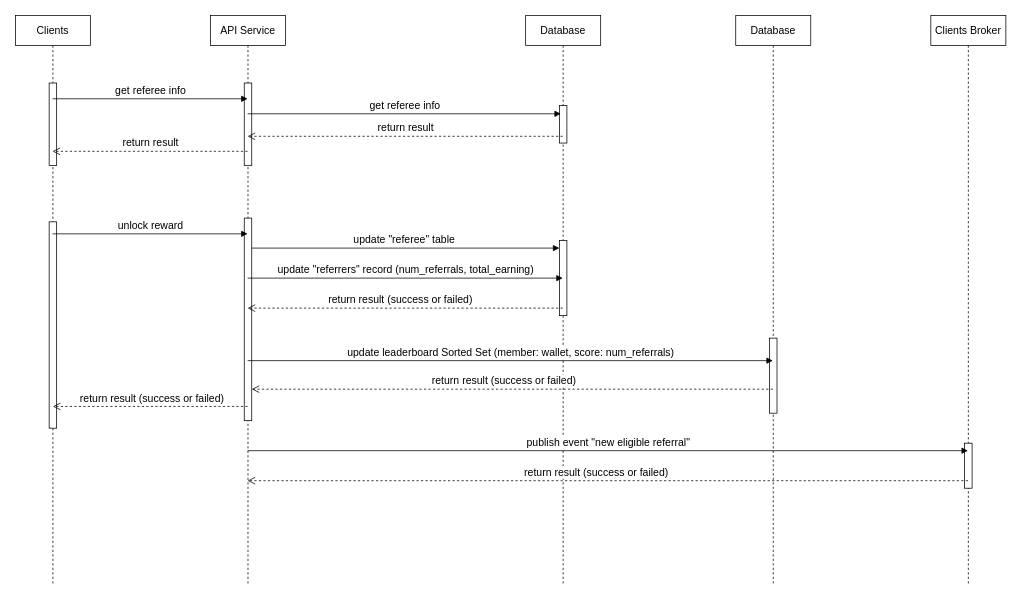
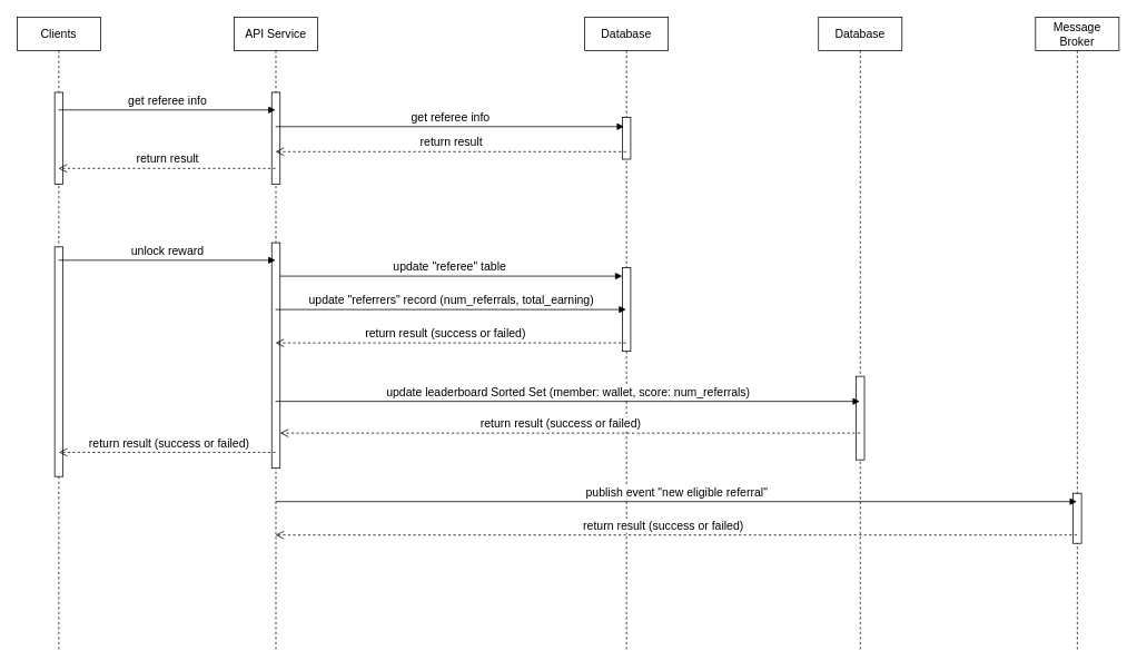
- <mxCell id="19" value="Clients Broker" style="shape=umlLifeline;perimeter=lifelinePerimeter;whiteSpace=wrap;html=1;container=1;collapsible=0;recursiveResize=0;outlineConnect=0;fontSize=14;" parent="1" vertex="1"><mxGeometry x="1240" y="20" width="100" height="760" as="geometry" /></mxCell>
+ <mxCell id="19" value="Message Broker" style="shape=umlLifeline;perimeter=lifelinePerimeter;whiteSpace=wrap;html=1;container=1;collapsible=0;recursiveResize=0;outlineConnect=0;fontSize=14;" parent="1" vertex="1"><mxGeometry x="1240" y="20" width="100" height="760" as="geometry" /></mxCell>
